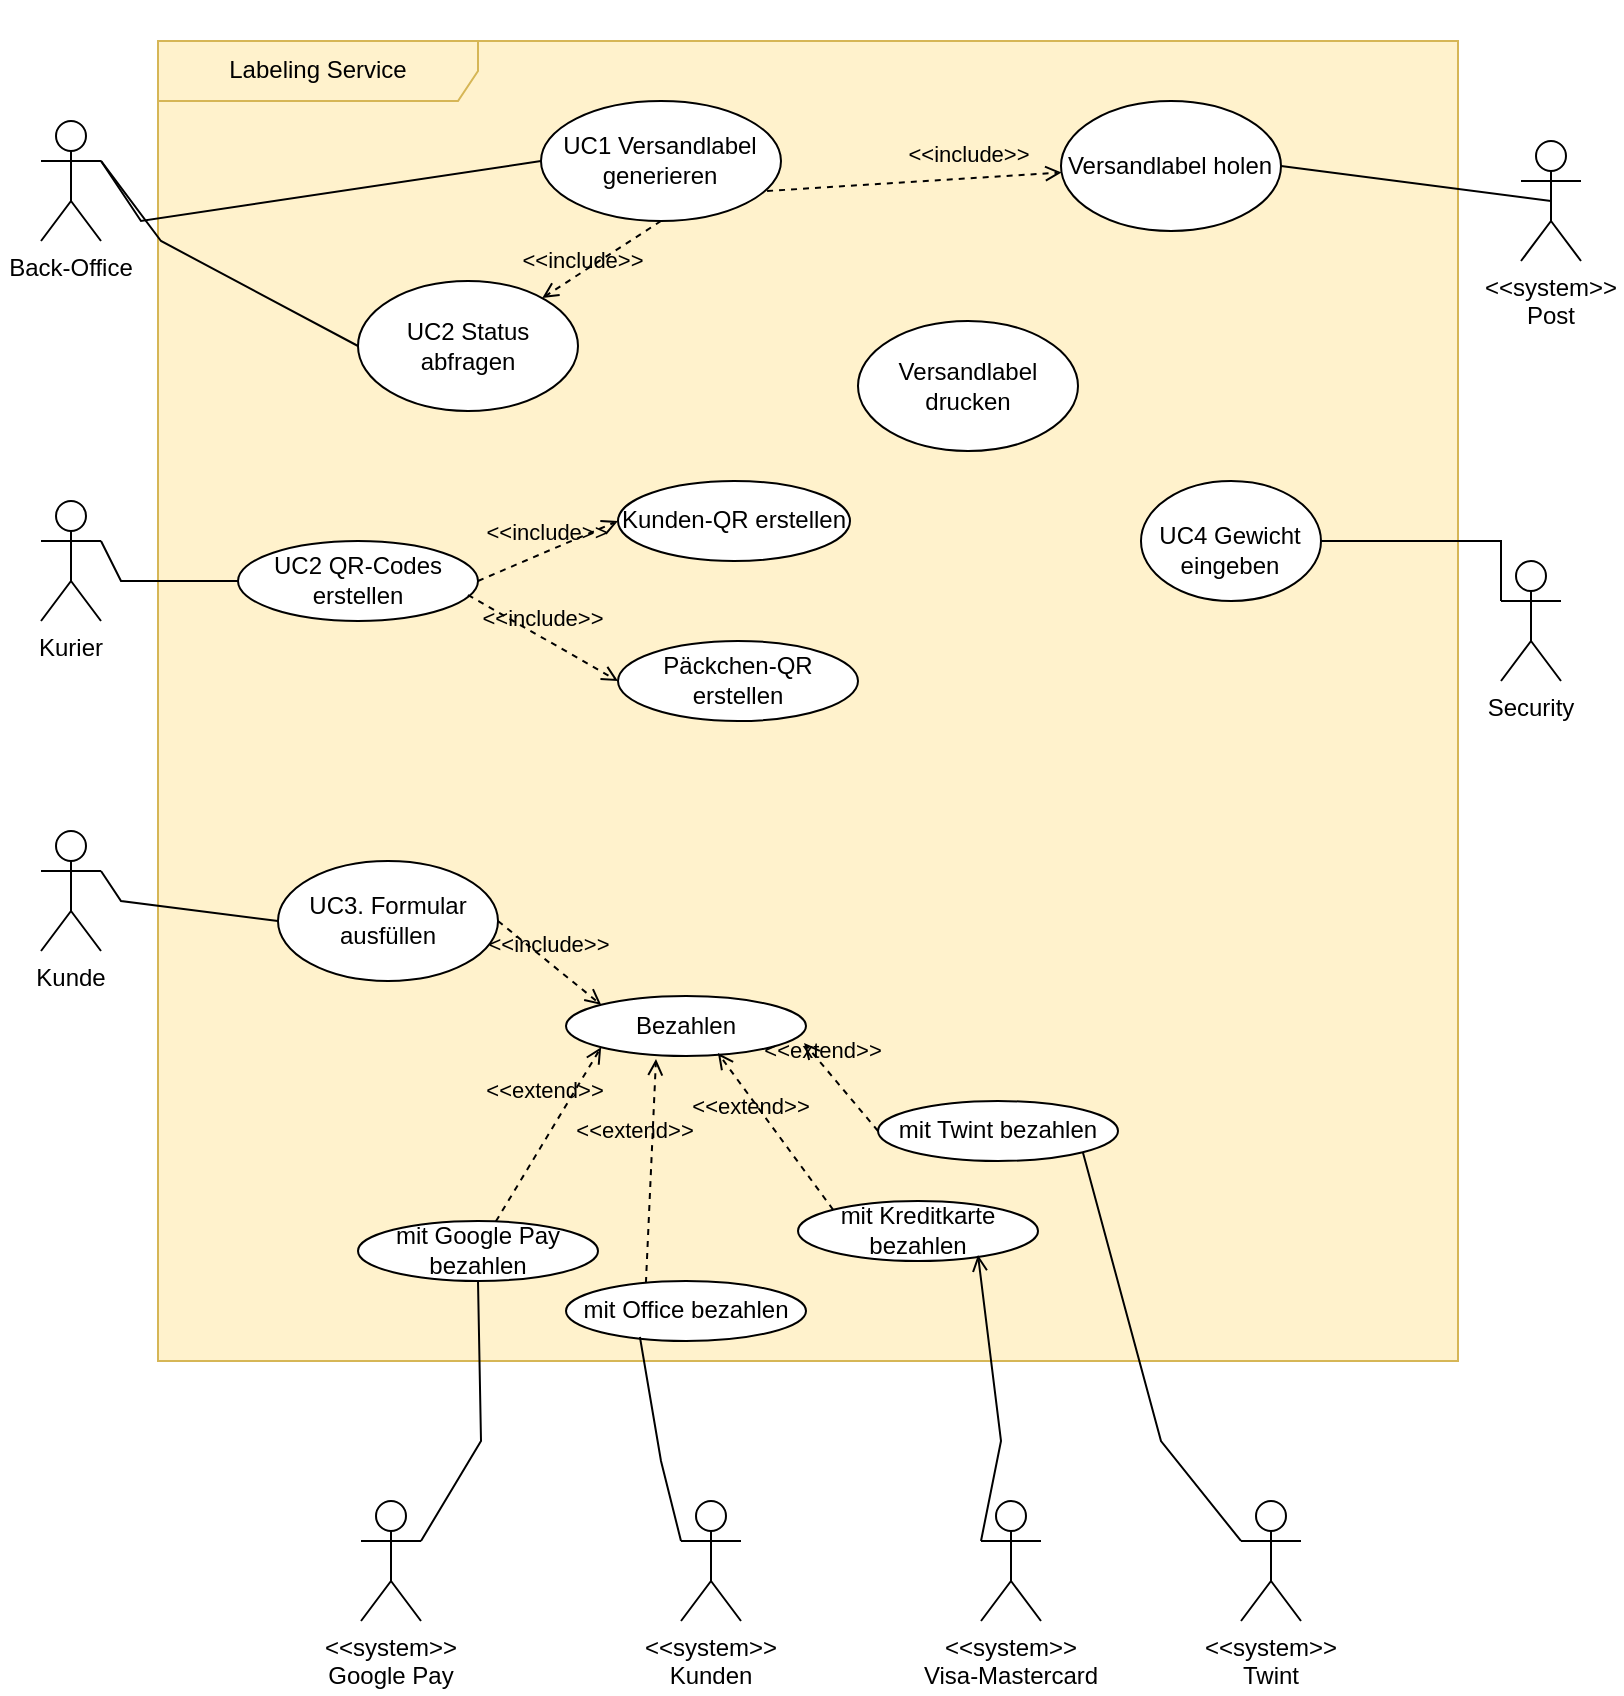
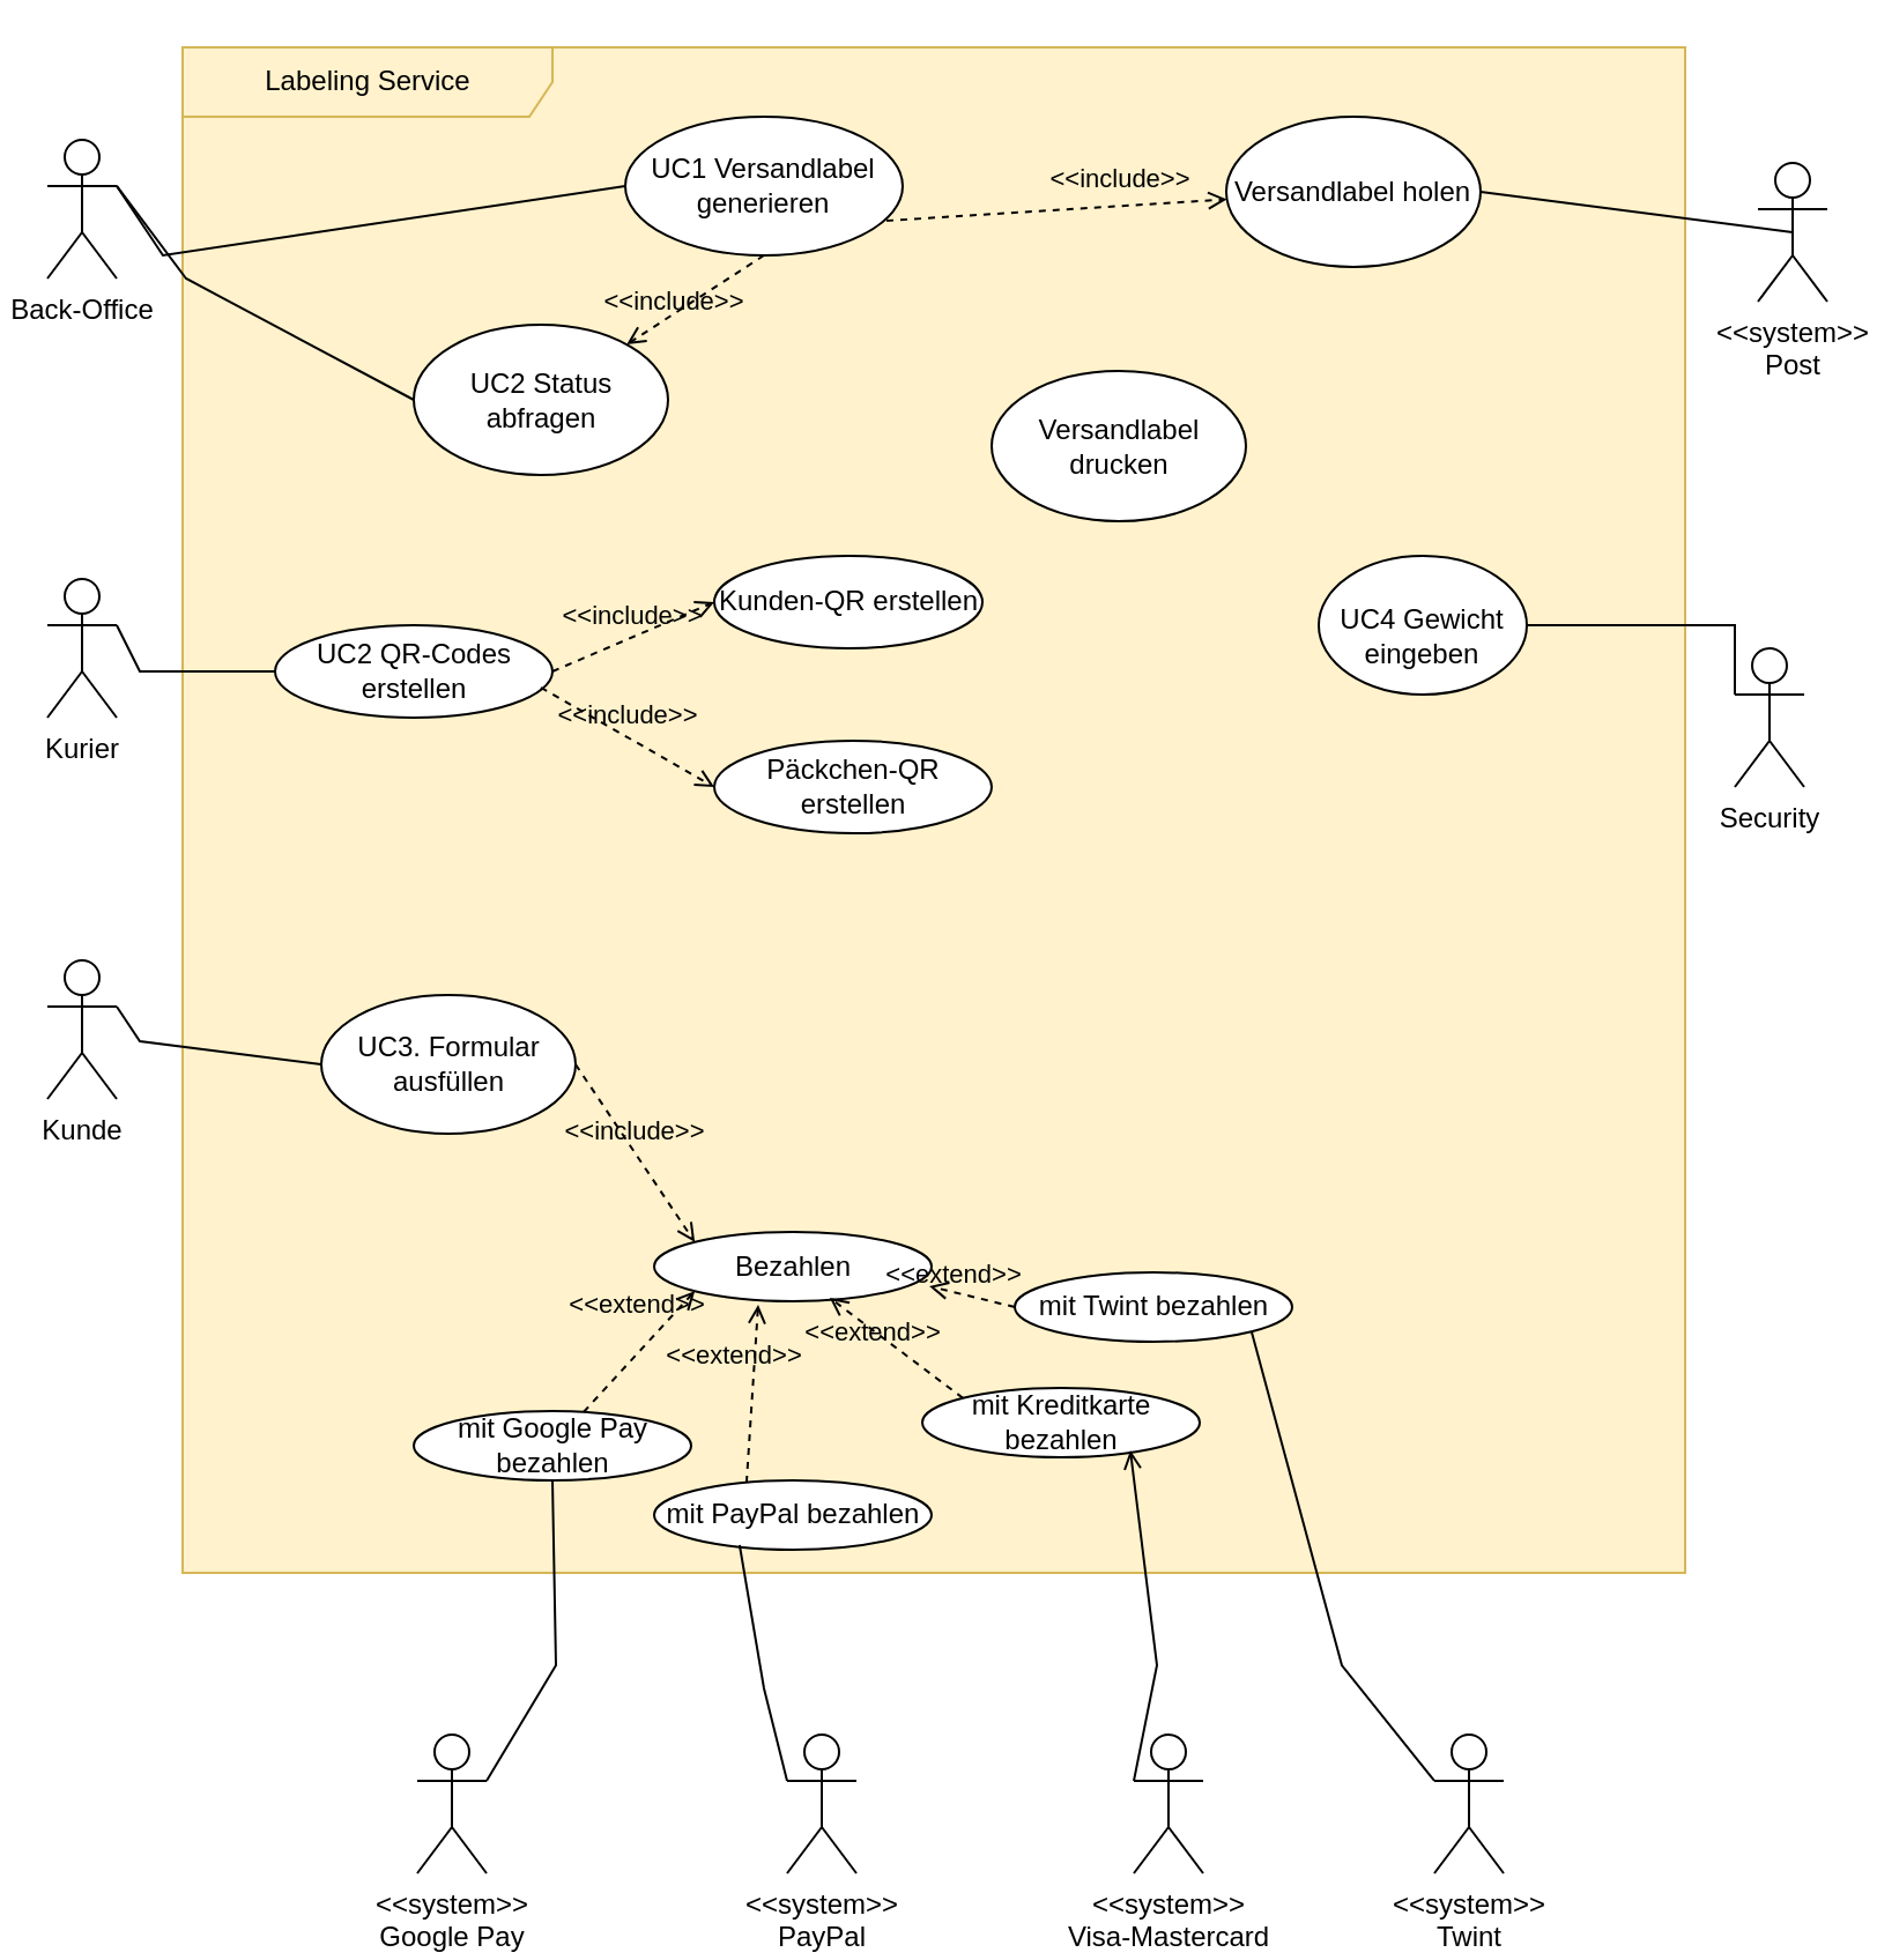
- <mxCell id="7" value="Bezahlen" style="ellipse;whiteSpace=wrap;html=1;" parent="2" vertex="1"><mxGeometry x="204" y="477.5" width="120" height="30" as="geometry" /></mxCell>
+ <mxCell id="7" value="Bezahlen" style="ellipse;whiteSpace=wrap;html=1;" parent="2" vertex="1"><mxGeometry x="204" y="512.5" width="120" height="30" as="geometry" /></mxCell>
- <mxCell id="18" value="mit Office bezahlen" style="ellipse;whiteSpace=wrap;html=1;" parent="2" vertex="1"><mxGeometry x="204" y="620" width="120" height="30" as="geometry" /></mxCell>
+ <mxCell id="18" value="mit PayPal bezahlen" style="ellipse;whiteSpace=wrap;html=1;" parent="2" vertex="1"><mxGeometry x="204" y="620" width="120" height="30" as="geometry" /></mxCell>
- <mxCell id="36" value="&lt;div&gt;&amp;lt;&amp;lt;system&amp;gt;&amp;gt;&lt;/div&gt;&lt;div&gt;Kunden&lt;br&gt;&lt;/div&gt;" style="shape=umlActor;verticalLabelPosition=bottom;verticalAlign=top;html=1;" parent="1" vertex="1"><mxGeometry x="340" y="750" width="30" height="60" as="geometry" /></mxCell>
+ <mxCell id="36" value="&lt;div&gt;&amp;lt;&amp;lt;system&amp;gt;&amp;gt;&lt;/div&gt;&lt;div&gt;PayPal&lt;br&gt;&lt;/div&gt;" style="shape=umlActor;verticalLabelPosition=bottom;verticalAlign=top;html=1;" parent="1" vertex="1"><mxGeometry x="340" y="750" width="30" height="60" as="geometry" /></mxCell>
